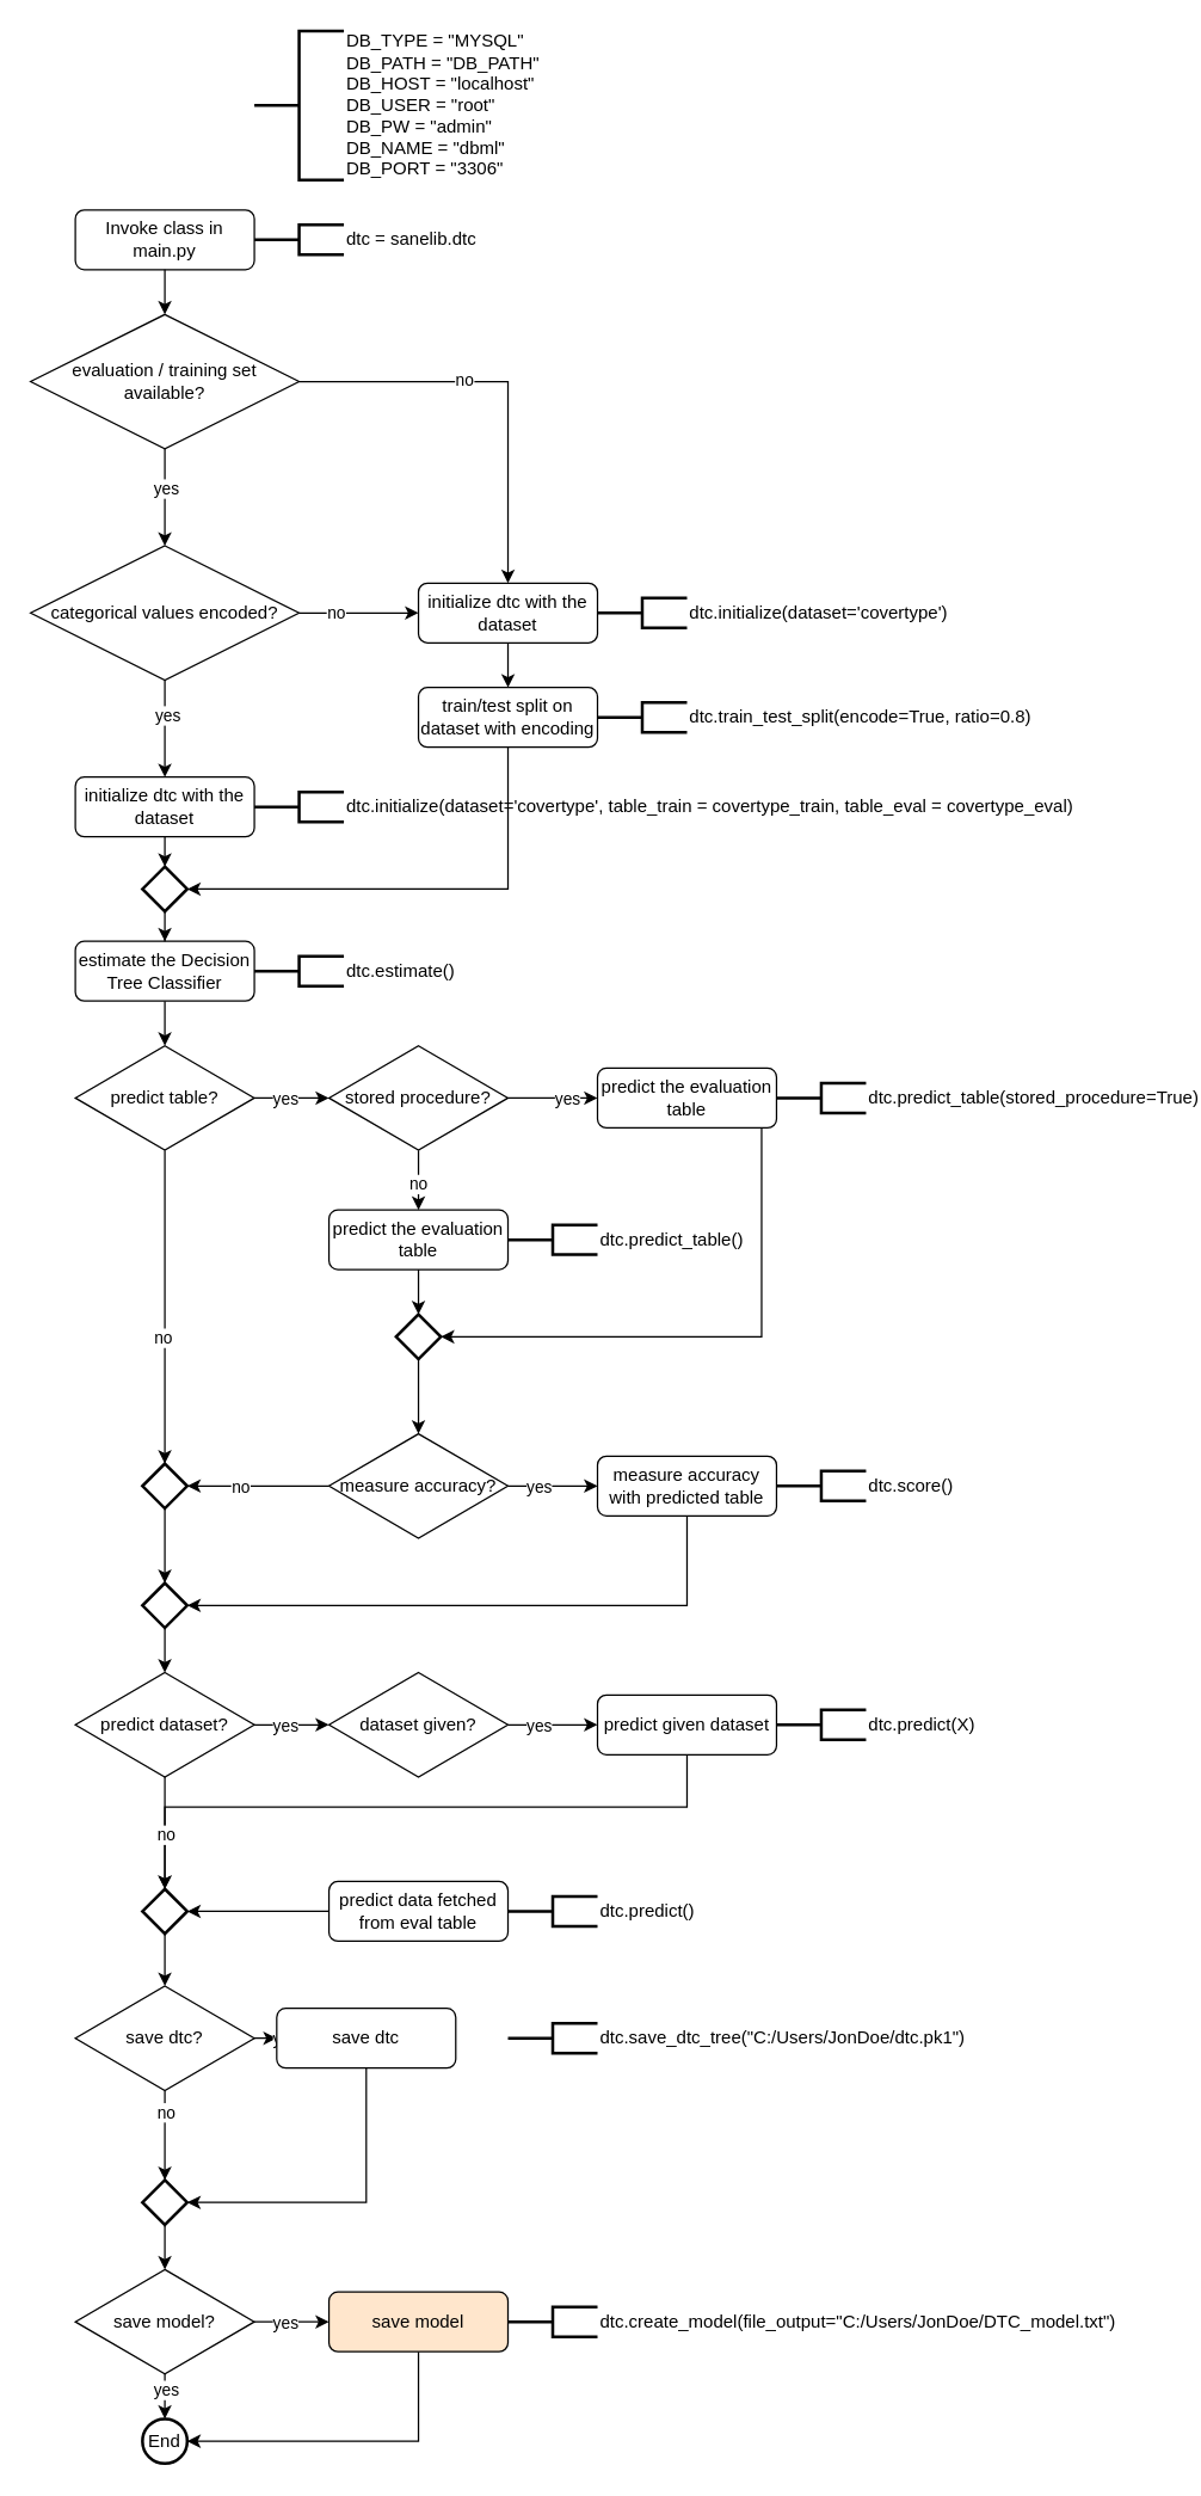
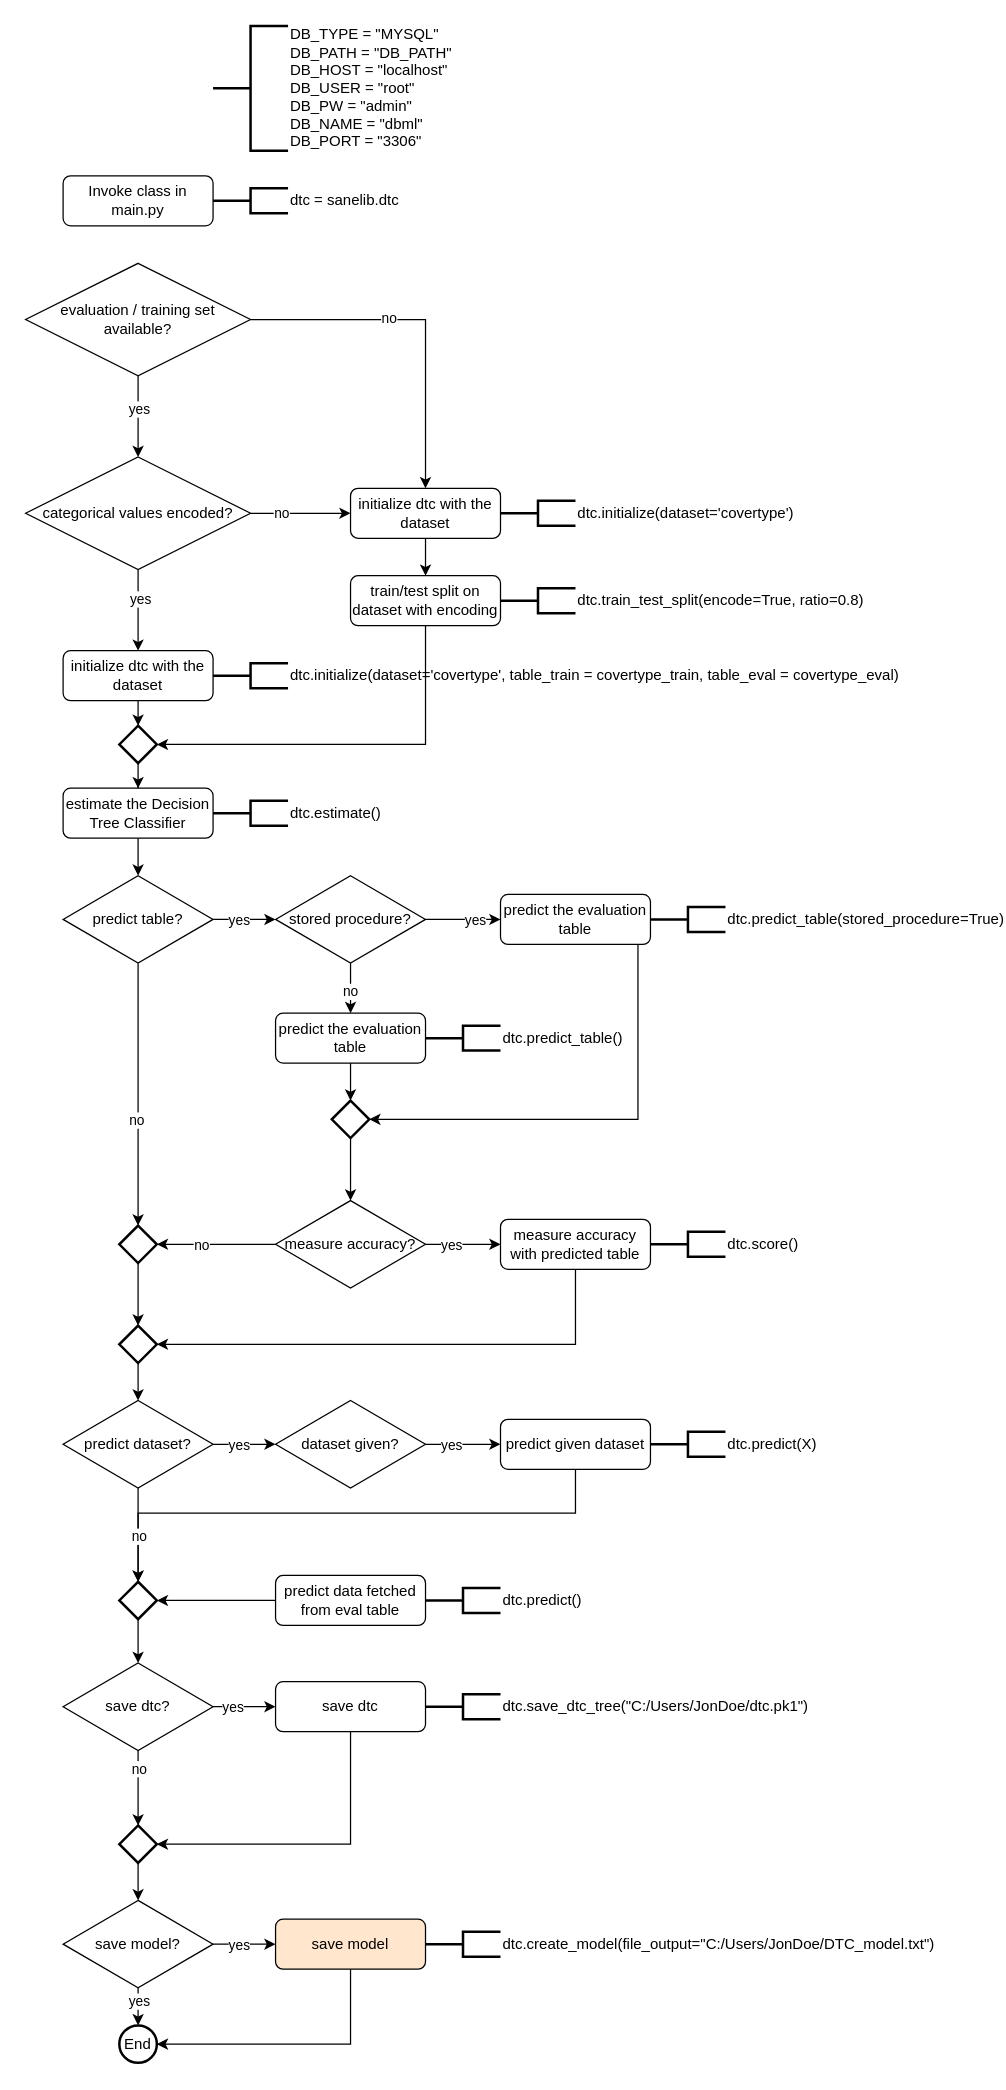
- <mxCell id="7" style="edgeStyle=orthogonalEdgeStyle;rounded=0;orthogonalLoop=1;jettySize=auto;html=1;exitX=0.5;exitY=1;exitDx=0;exitDy=0;entryX=0.5;entryY=0;entryDx=0;entryDy=0;entryPerimeter=0;" edge="1" parent="1" source="4" target="15"><mxGeometry relative="1" as="geometry"><mxPoint x="110" y="250" as="sourcePoint" /></mxGeometry></mxCell>
- <mxCell id="87" value="save dtc" style="rounded=1;whiteSpace=wrap;html=1;fontSize=12;glass=0;strokeWidth=1;shadow=0;" vertex="1" parent="1"><mxGeometry x="185" y="1345" width="120" height="40" as="geometry" /></mxCell>
+ <mxCell id="87" value="save dtc" style="rounded=1;whiteSpace=wrap;html=1;fontSize=12;glass=0;strokeWidth=1;shadow=0;" vertex="1" parent="1"><mxGeometry x="220" y="1345" width="120" height="40" as="geometry" /></mxCell>
